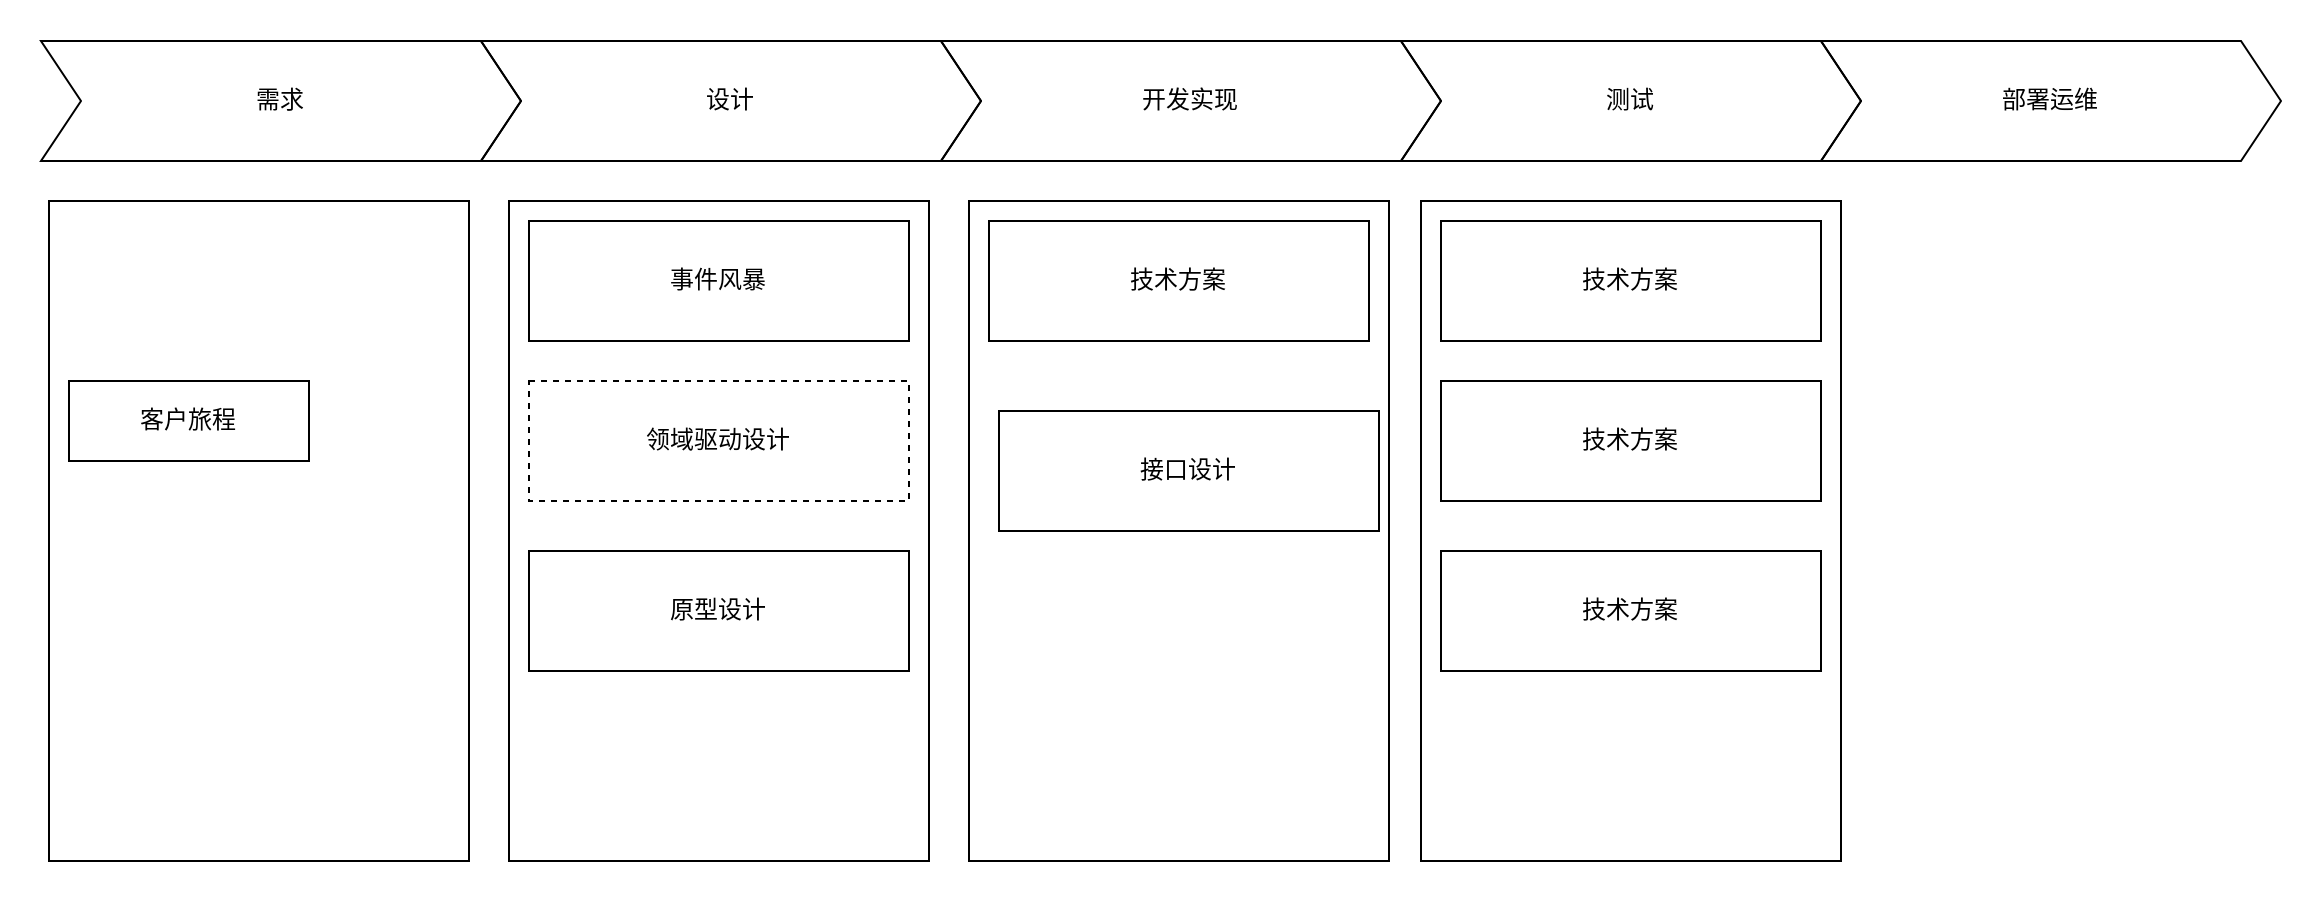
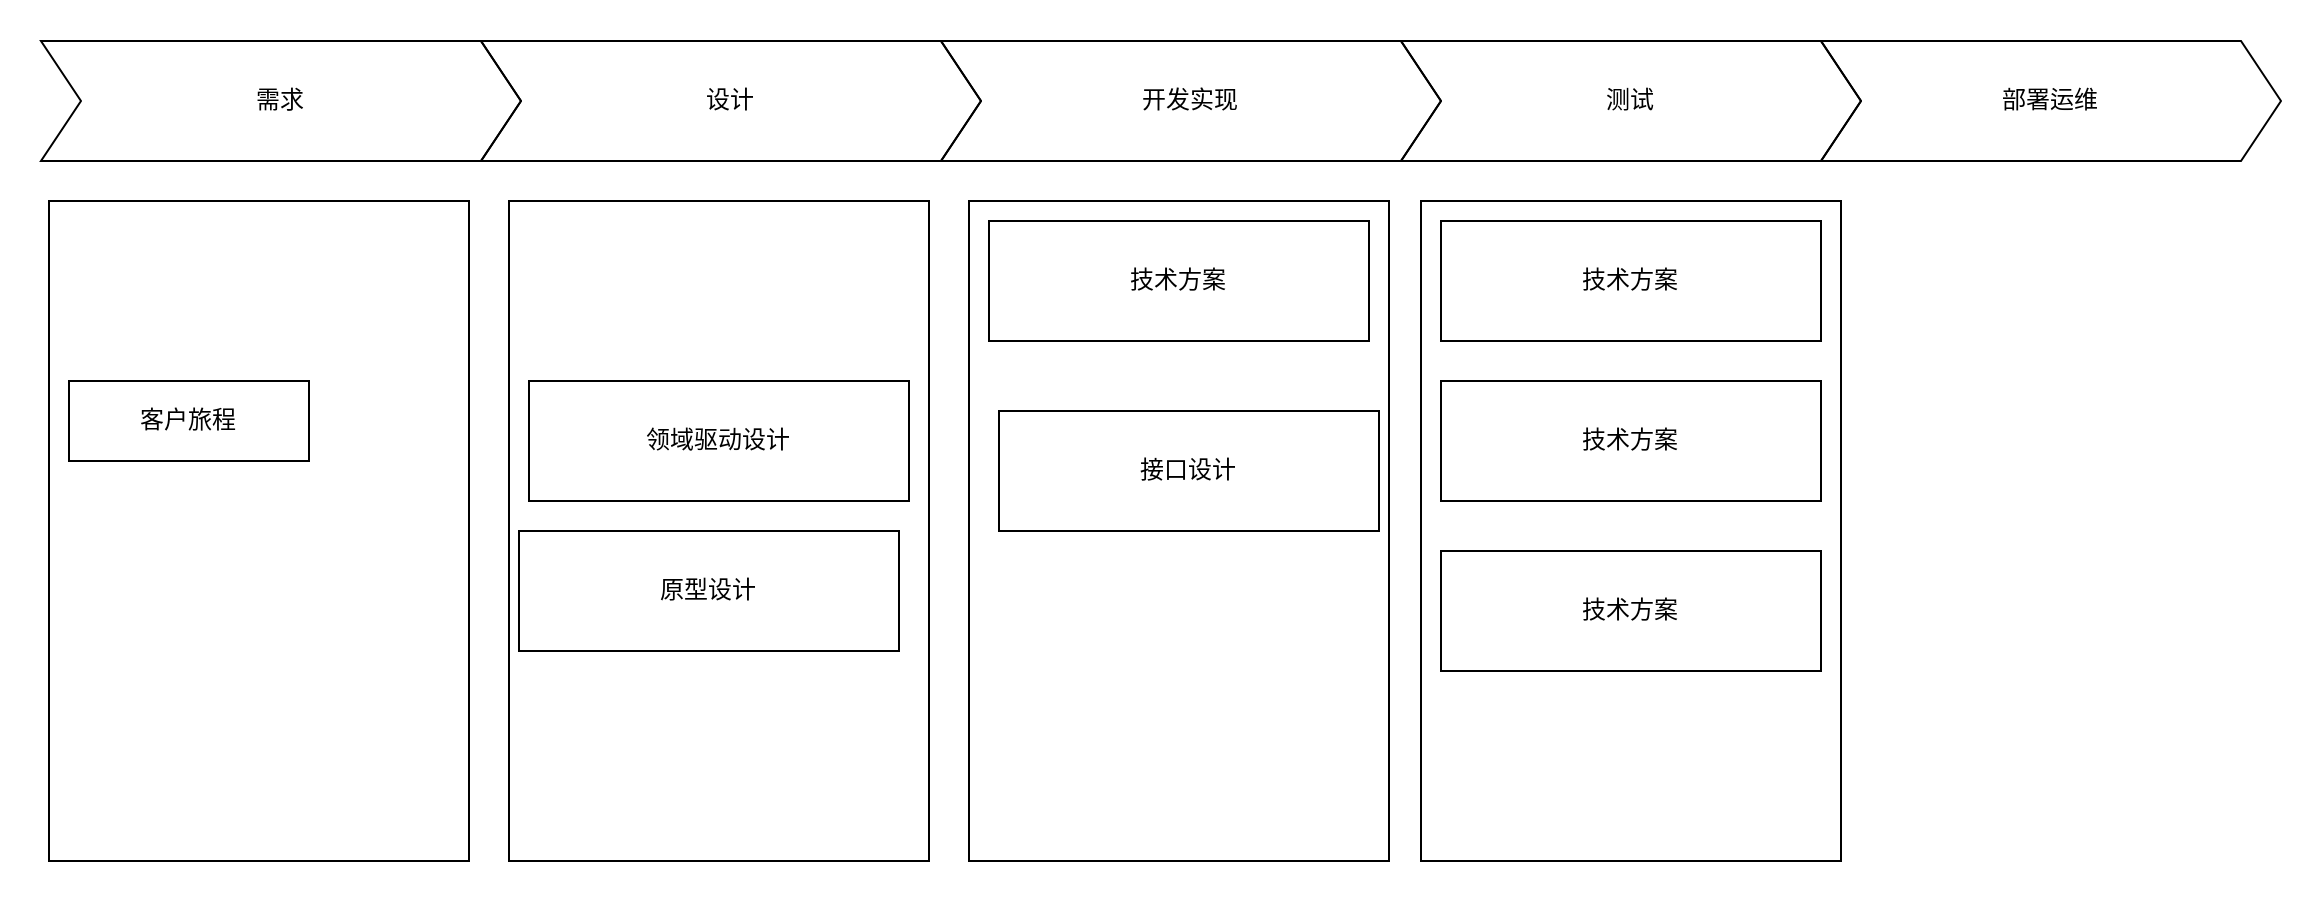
- <mxCell id="6" value="事件风暴" style="rounded=0;whiteSpace=wrap;html=1;fillColor=none;" vertex="1" parent="1"><mxGeometry x="264" y="110" width="190" height="60" as="geometry" /></mxCell>
- <mxCell id="7" value="领域驱动设计" style="rounded=0;whiteSpace=wrap;html=1;fillColor=none;dashed=1;" vertex="1" parent="1"><mxGeometry x="264" y="190" width="190" height="60" as="geometry" /></mxCell>
+ <mxCell id="7" value="领域驱动设计" style="rounded=0;whiteSpace=wrap;html=1;fillColor=none;" vertex="1" parent="1"><mxGeometry x="264" y="190" width="190" height="60" as="geometry" /></mxCell>
- <mxCell id="8" value="原型设计" style="rounded=0;whiteSpace=wrap;html=1;fillColor=none;" vertex="1" parent="1"><mxGeometry x="264" y="275" width="190" height="60" as="geometry" /></mxCell>
+ <mxCell id="8" value="原型设计" style="rounded=0;whiteSpace=wrap;html=1;fillColor=none;" vertex="1" parent="1"><mxGeometry x="259" y="265" width="190" height="60" as="geometry" /></mxCell>
